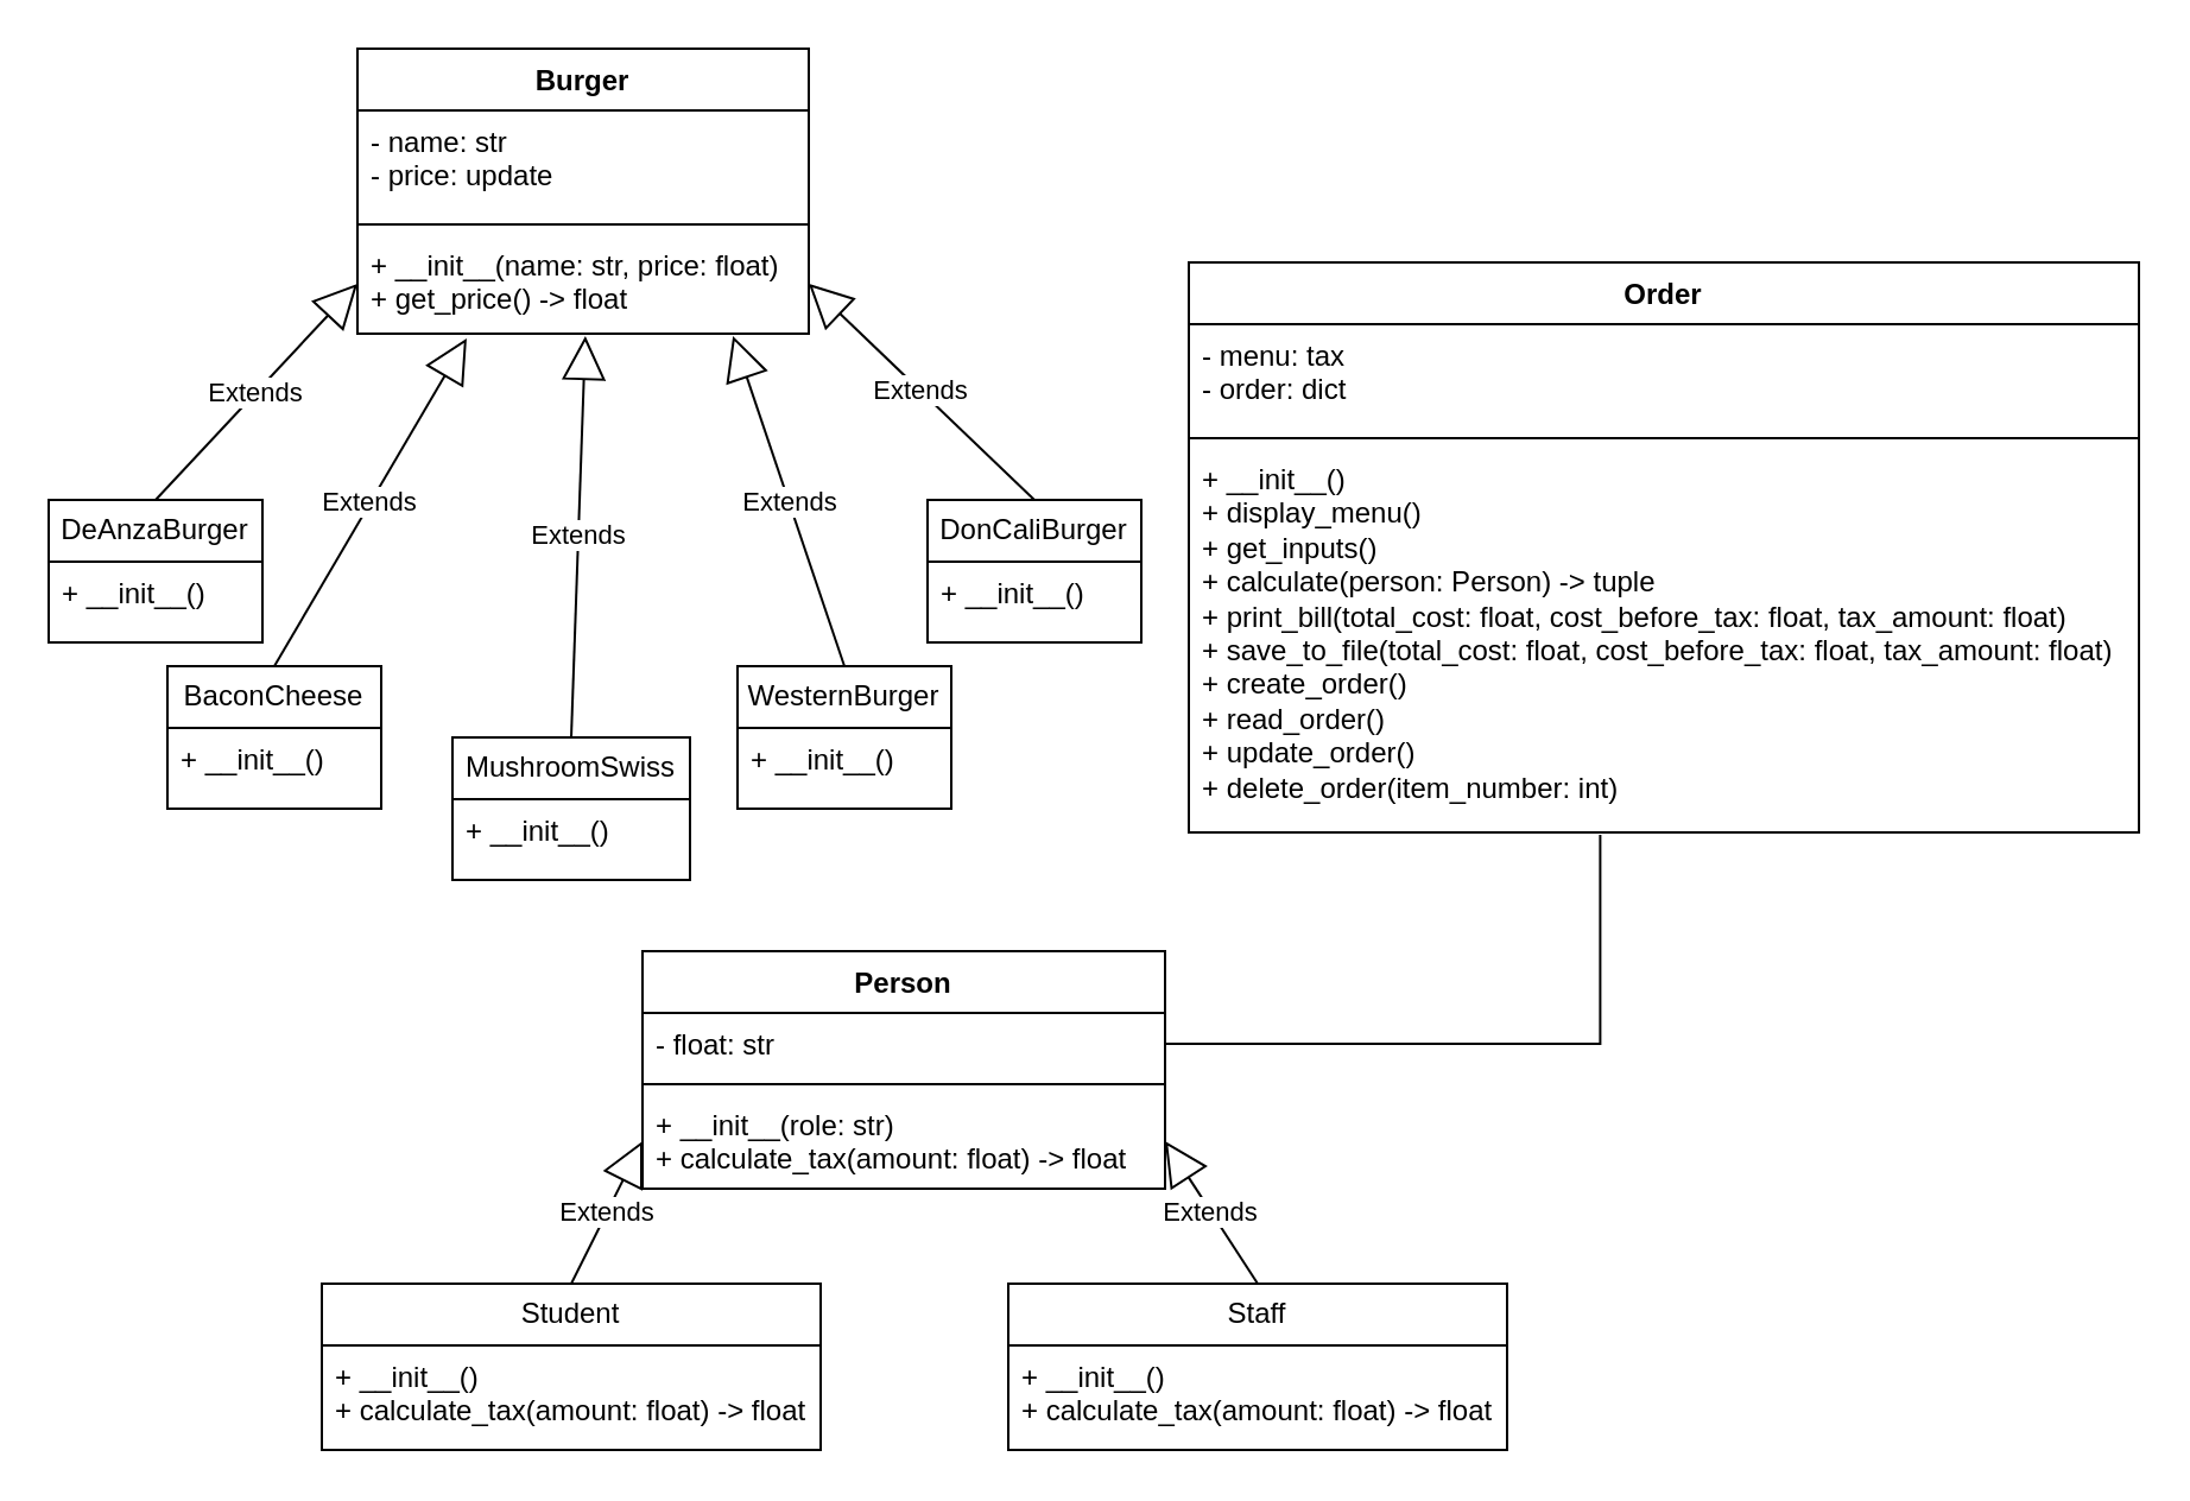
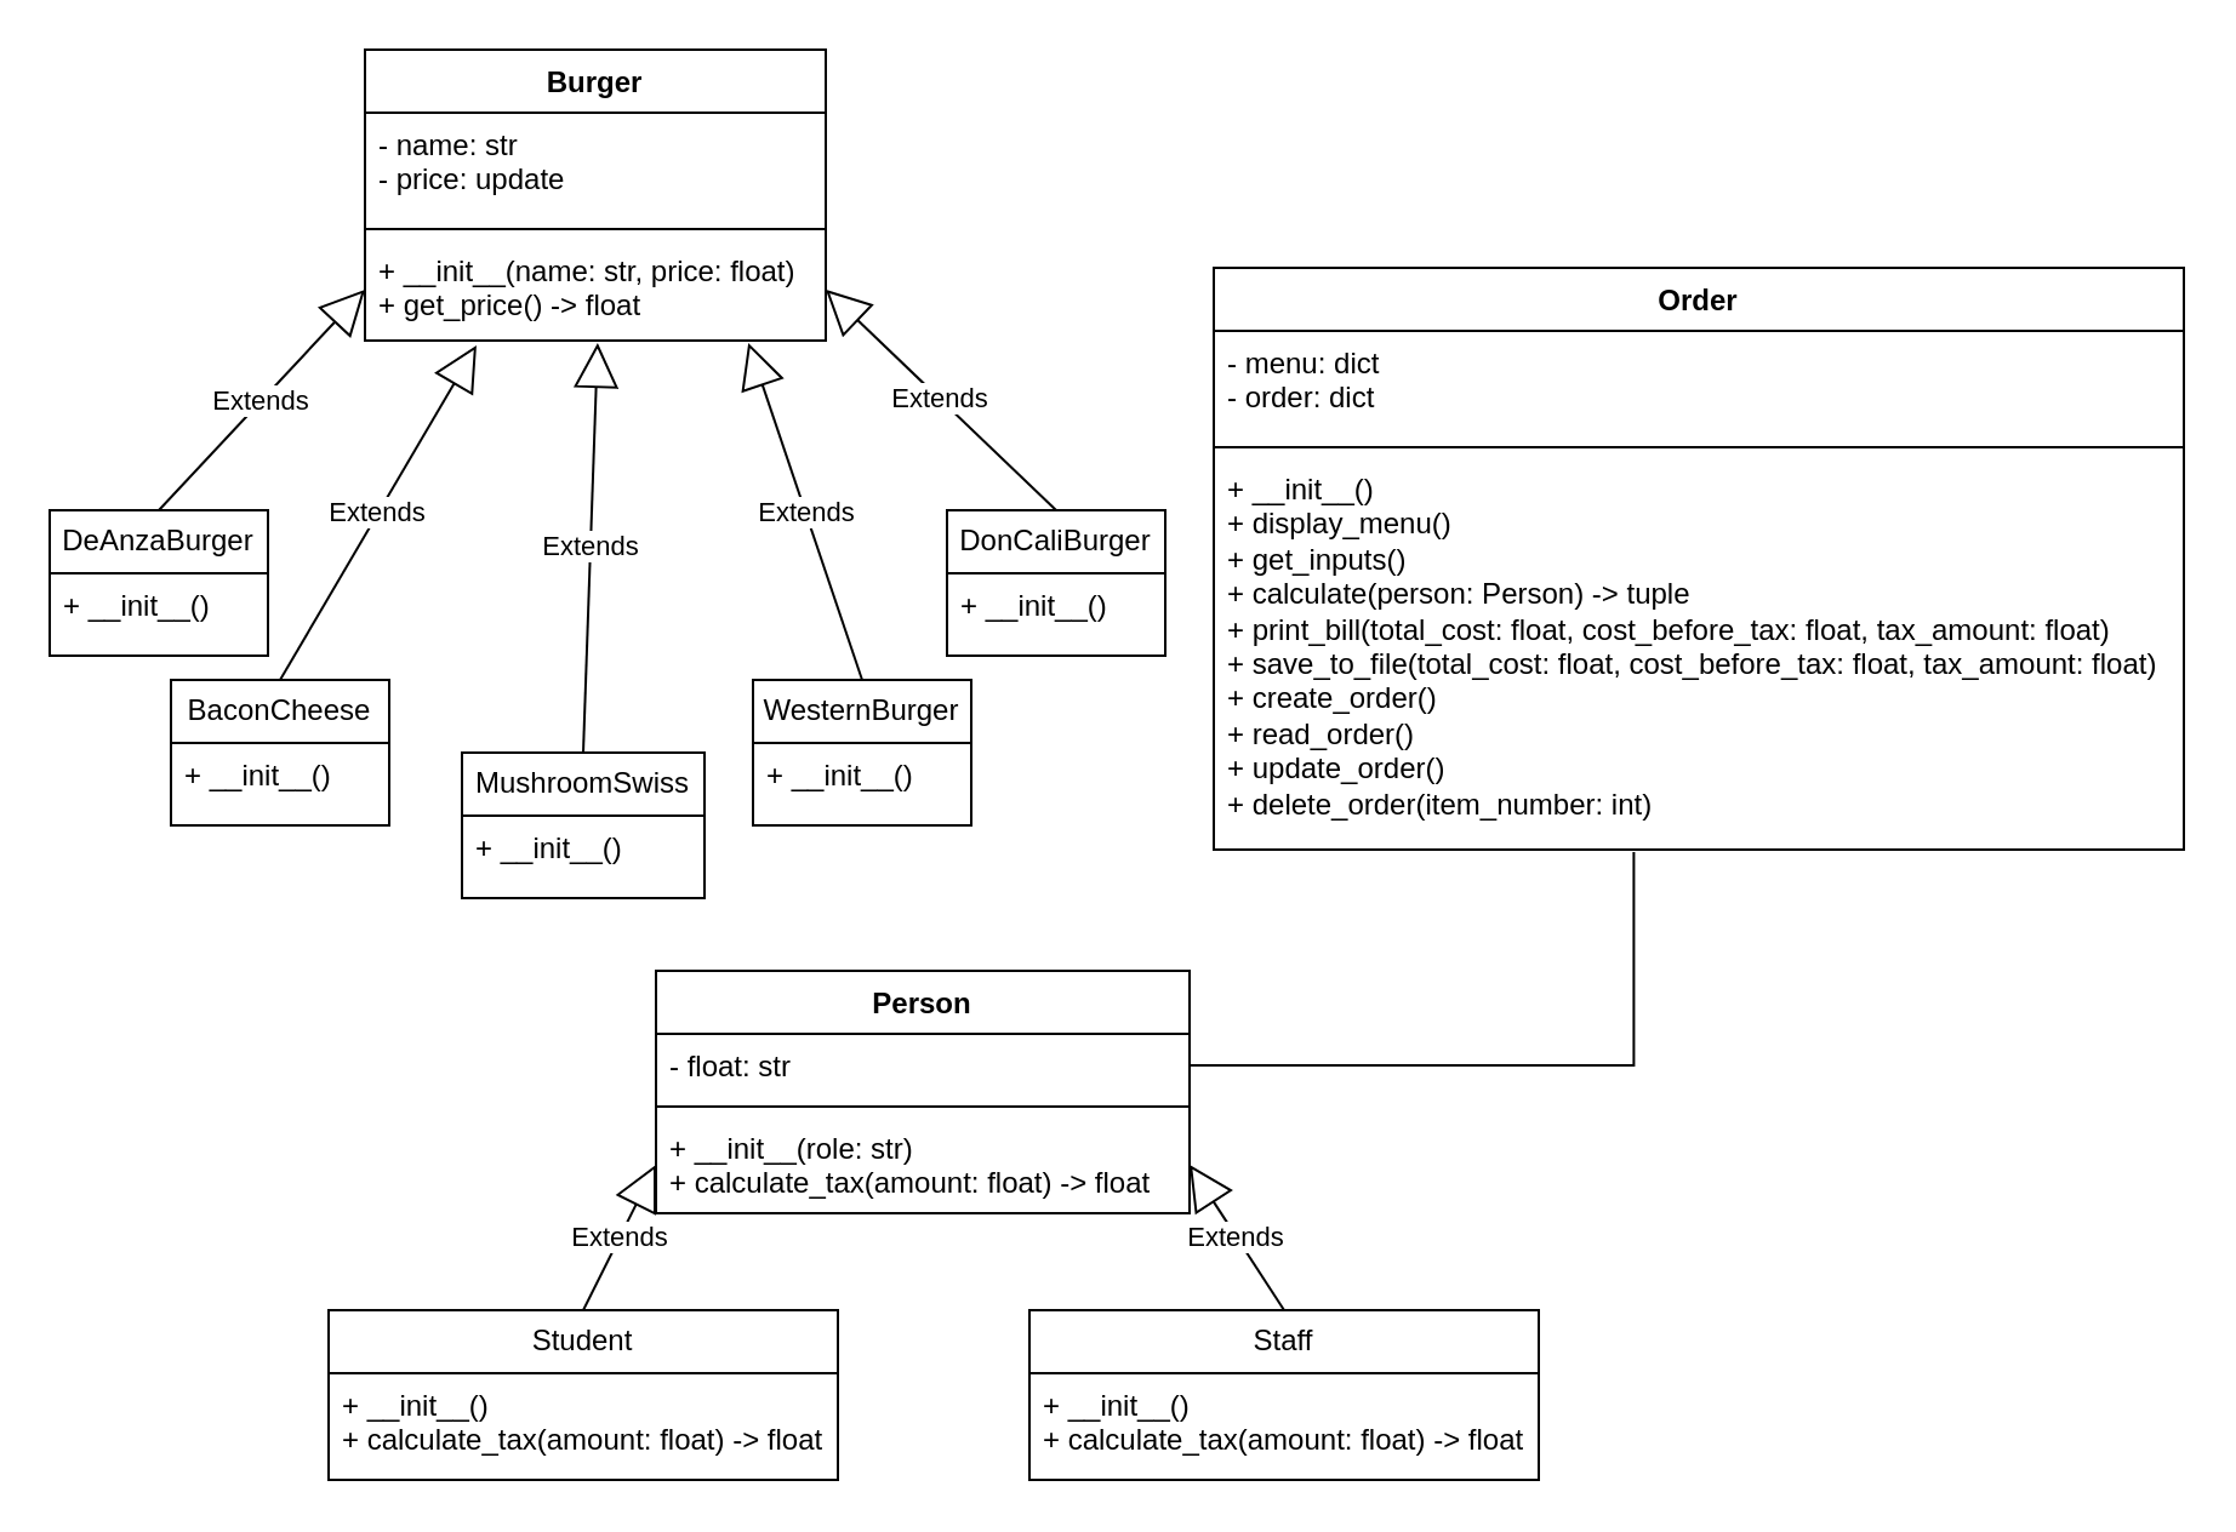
- <mxCell id="7" value="&lt;div&gt;- menu: tax&lt;/div&gt;&lt;div&gt;- order: dict&lt;/div&gt;" style="text;strokeColor=none;fillColor=none;align=left;verticalAlign=top;spacingLeft=4;spacingRight=4;overflow=hidden;rotatable=0;points=[[0,0.5],[1,0.5]];portConstraint=eastwest;whiteSpace=wrap;html=1;" vertex="1" parent="6"><mxGeometry y="26" width="400" height="44" as="geometry" /></mxCell>
+ <mxCell id="7" value="&lt;div&gt;- menu: dict&lt;/div&gt;&lt;div&gt;- order: dict&lt;/div&gt;" style="text;strokeColor=none;fillColor=none;align=left;verticalAlign=top;spacingLeft=4;spacingRight=4;overflow=hidden;rotatable=0;points=[[0,0.5],[1,0.5]];portConstraint=eastwest;whiteSpace=wrap;html=1;" vertex="1" parent="6"><mxGeometry y="26" width="400" height="44" as="geometry" /></mxCell>
